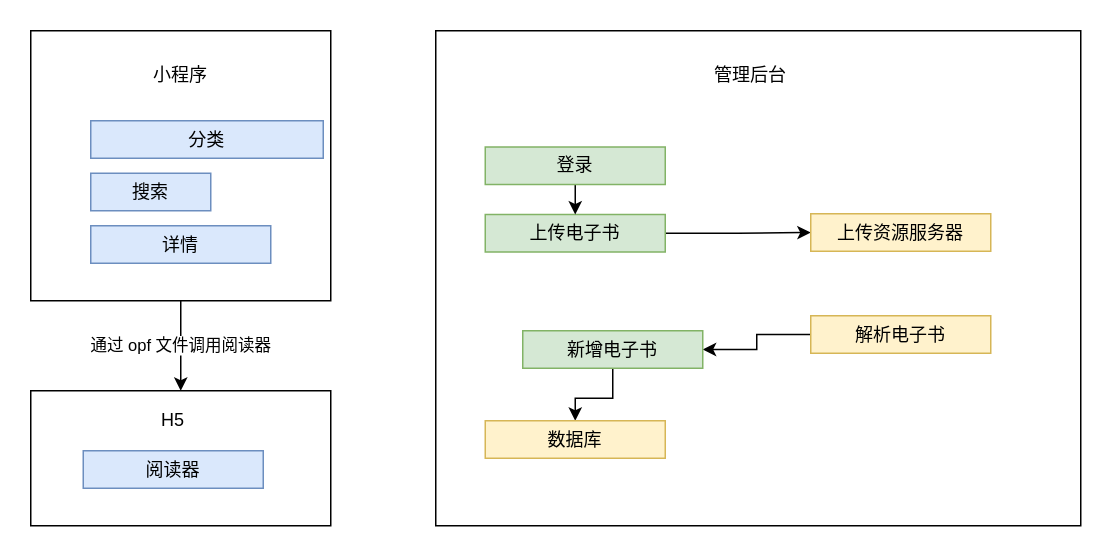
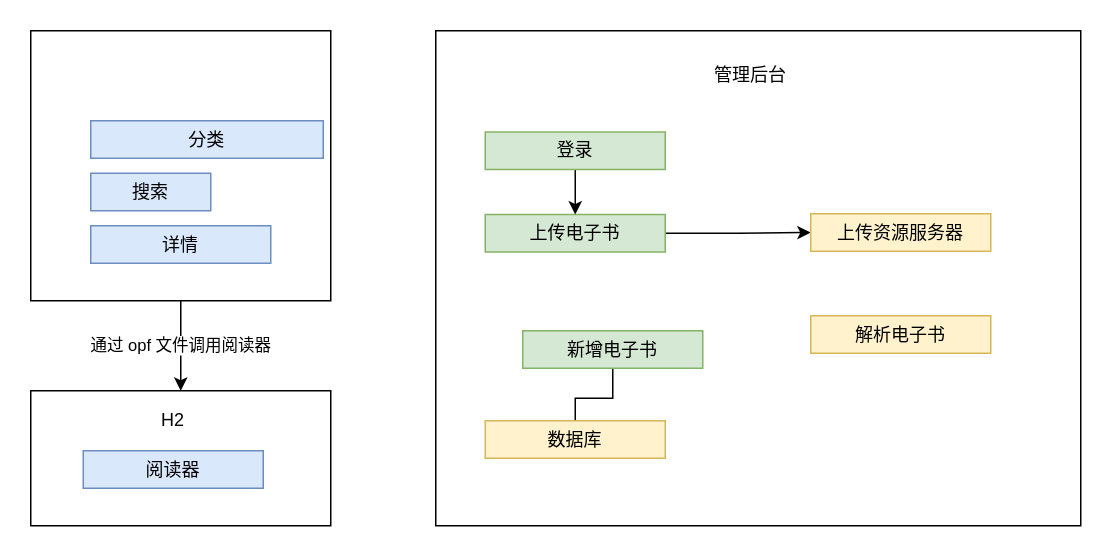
- <mxCell id="4" value="小程序" style="text;html=1;strokeColor=none;fillColor=none;align=center;verticalAlign=middle;whiteSpace=wrap;rounded=0;" parent="1" vertex="1"><mxGeometry x="100" y="40" width="40" height="20" as="geometry" /></mxCell>
- <mxCell id="16" value="登录" style="rounded=0;whiteSpace=wrap;html=1;fillColor=#d5e8d4;strokeColor=#82b366;" parent="1" vertex="1"><mxGeometry x="323" y="97.5" width="120" height="25" as="geometry" /></mxCell>
+ <mxCell id="16" value="登录" style="rounded=0;whiteSpace=wrap;html=1;fillColor=#d5e8d4;strokeColor=#82b366;" parent="1" vertex="1"><mxGeometry x="323" y="87.5" width="120" height="25" as="geometry" /></mxCell>
- <mxCell id="18" style="edgeStyle=orthogonalEdgeStyle;rounded=0;orthogonalLoop=1;jettySize=auto;html=1;exitX=0;exitY=0.5;exitDx=0;exitDy=0;entryX=1;entryY=0.5;entryDx=0;entryDy=0;" parent="1" source="19" target="21" edge="1"><mxGeometry relative="1" as="geometry" /></mxCell>
- <mxCell id="20" style="edgeStyle=orthogonalEdgeStyle;rounded=0;orthogonalLoop=1;jettySize=auto;html=1;exitX=0.5;exitY=1;exitDx=0;exitDy=0;entryX=0.5;entryY=0;entryDx=0;entryDy=0;" parent="1" source="21" target="22" edge="1"><mxGeometry relative="1" as="geometry" /></mxCell>
+ <mxCell id="20" style="edgeStyle=orthogonalEdgeStyle;rounded=0;orthogonalLoop=1;jettySize=auto;html=1;exitX=0.5;exitY=1;exitDx=0;exitDy=0;entryX=0.5;entryY=0;entryDx=0;entryDy=0;endArrow=none;" parent="1" source="21" target="22" edge="1"><mxGeometry relative="1" as="geometry" /></mxCell>
- <mxCell id="10" value="H5" style="text;html=1;strokeColor=none;fillColor=none;align=center;verticalAlign=middle;whiteSpace=wrap;rounded=0;" parent="1" vertex="1"><mxGeometry x="95" y="270" width="40" height="20" as="geometry" /></mxCell>
+ <mxCell id="10" value="H2" style="text;html=1;strokeColor=none;fillColor=none;align=center;verticalAlign=middle;whiteSpace=wrap;rounded=0;" parent="1" vertex="1"><mxGeometry x="95" y="270" width="40" height="20" as="geometry" /></mxCell>
